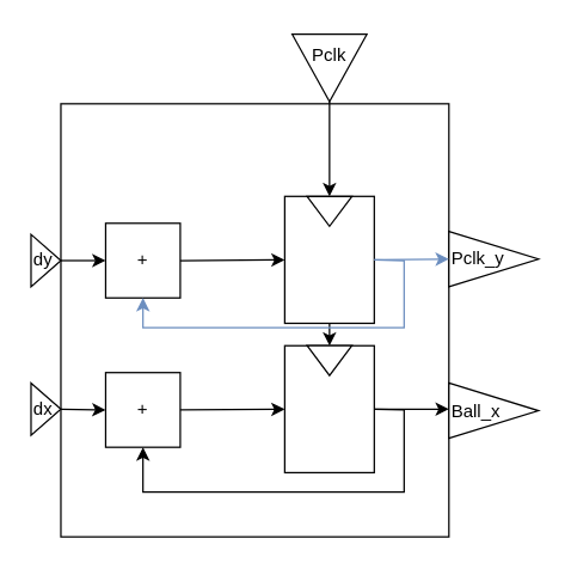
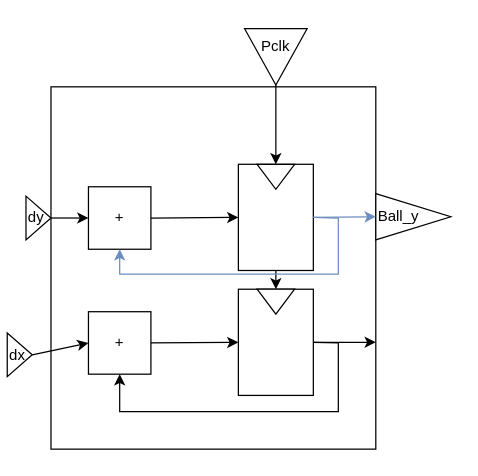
- <mxCell id="18" value="Pclk_y" style="triangle;whiteSpace=wrap;html=1;align=left;" vertex="1" parent="1"><mxGeometry x="300" y="154.5" width="60" height="37" as="geometry" /></mxCell>
+ <mxCell id="18" value="Ball_y" style="triangle;whiteSpace=wrap;html=1;align=left;" vertex="1" parent="1"><mxGeometry x="300" y="154.5" width="60" height="37" as="geometry" /></mxCell>
- <mxCell id="6" value="dx" style="triangle;whiteSpace=wrap;html=1;align=left;" vertex="1" parent="1"><mxGeometry x="20" y="256" width="20" height="35" as="geometry" /></mxCell>
+ <mxCell id="6" value="dx" style="triangle;whiteSpace=wrap;html=1;align=left;" vertex="1" parent="1"><mxGeometry x="5" y="266" width="20" height="35" as="geometry" /></mxCell>
- <mxCell id="19" value="Ball_x" style="triangle;whiteSpace=wrap;html=1;align=left;" vertex="1" parent="1"><mxGeometry x="300" y="256" width="60" height="37" as="geometry" /></mxCell>
